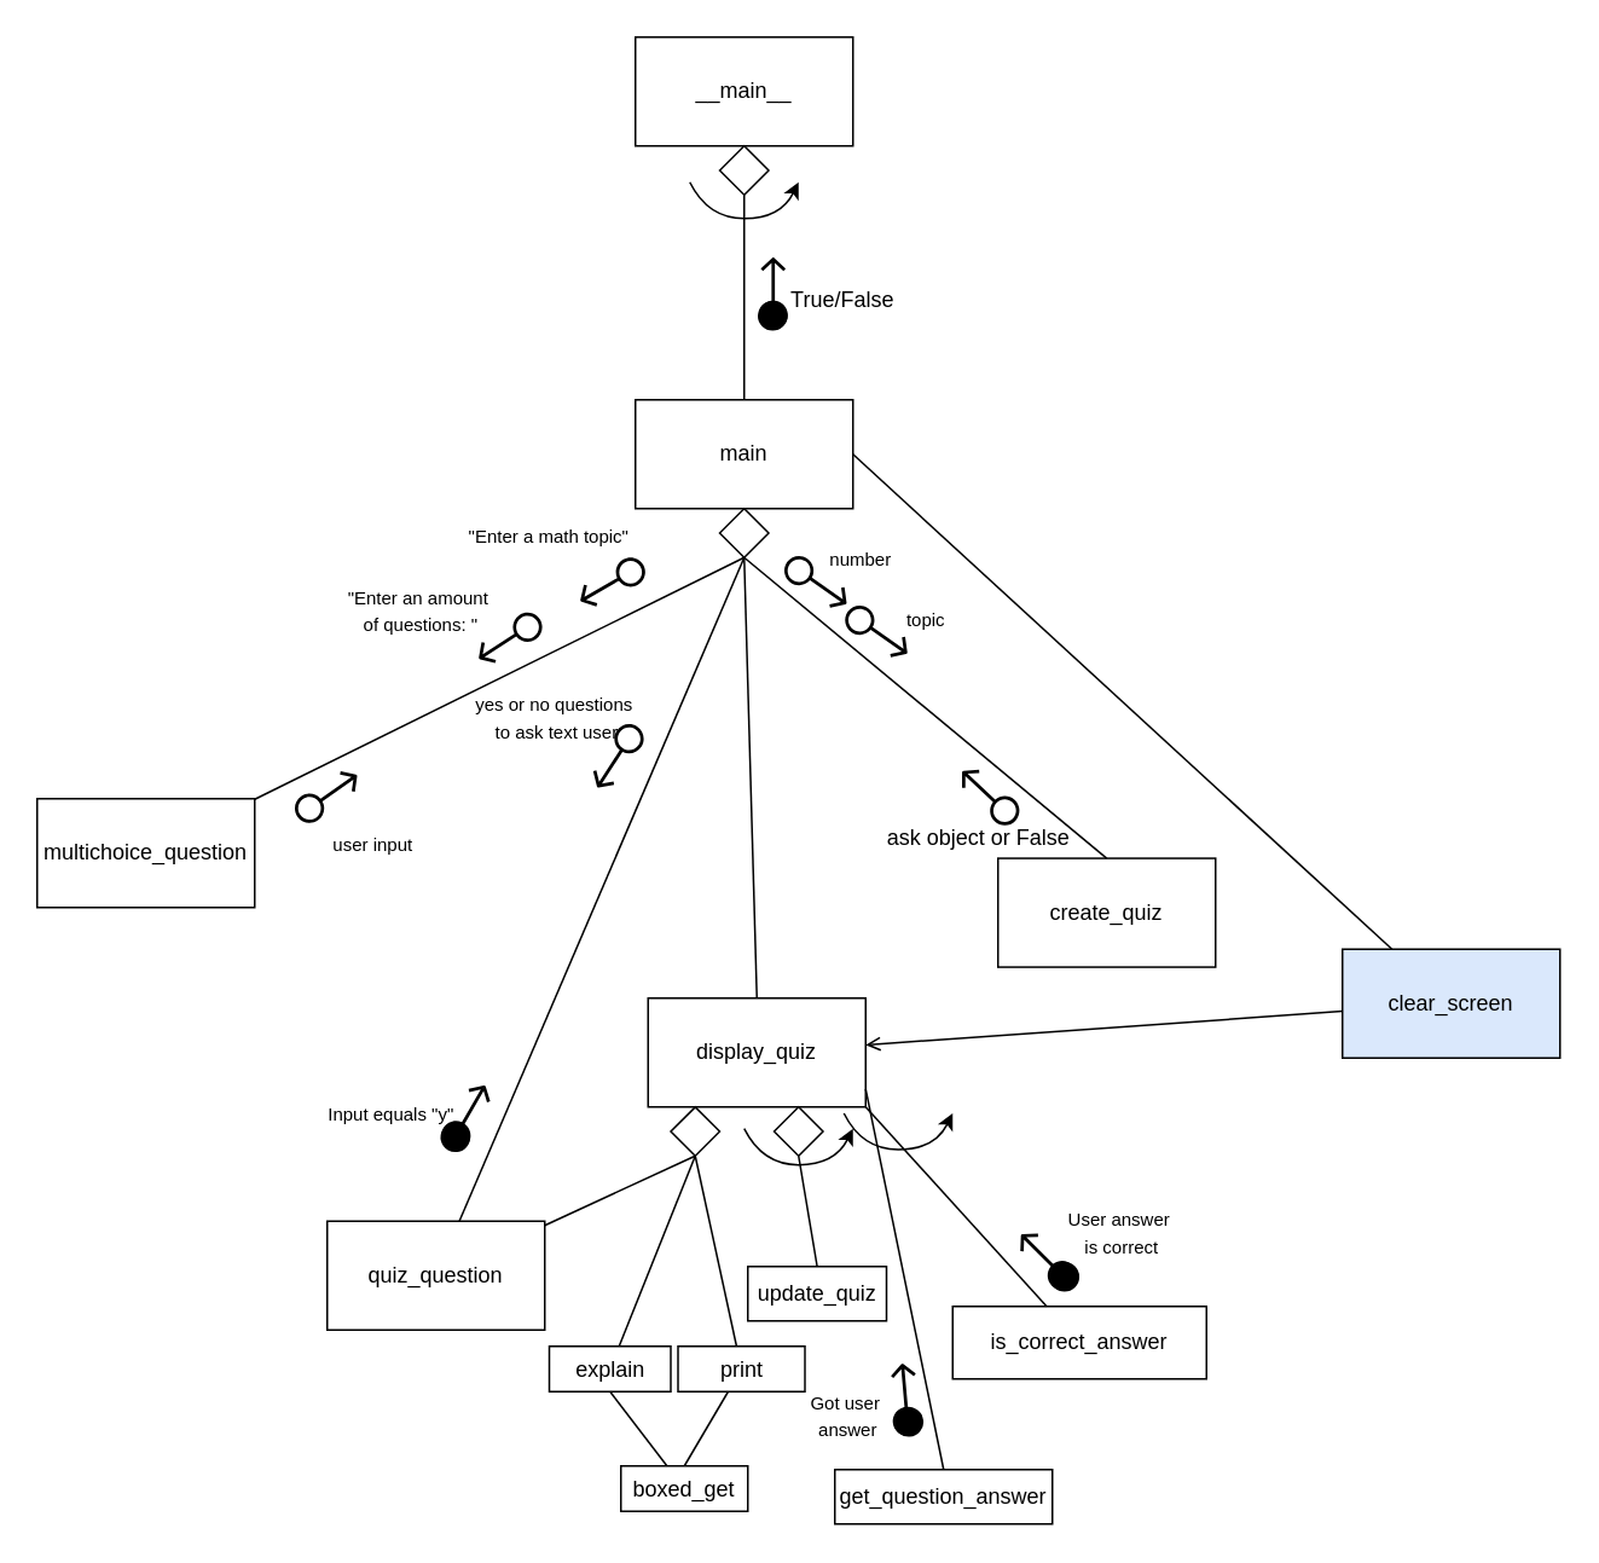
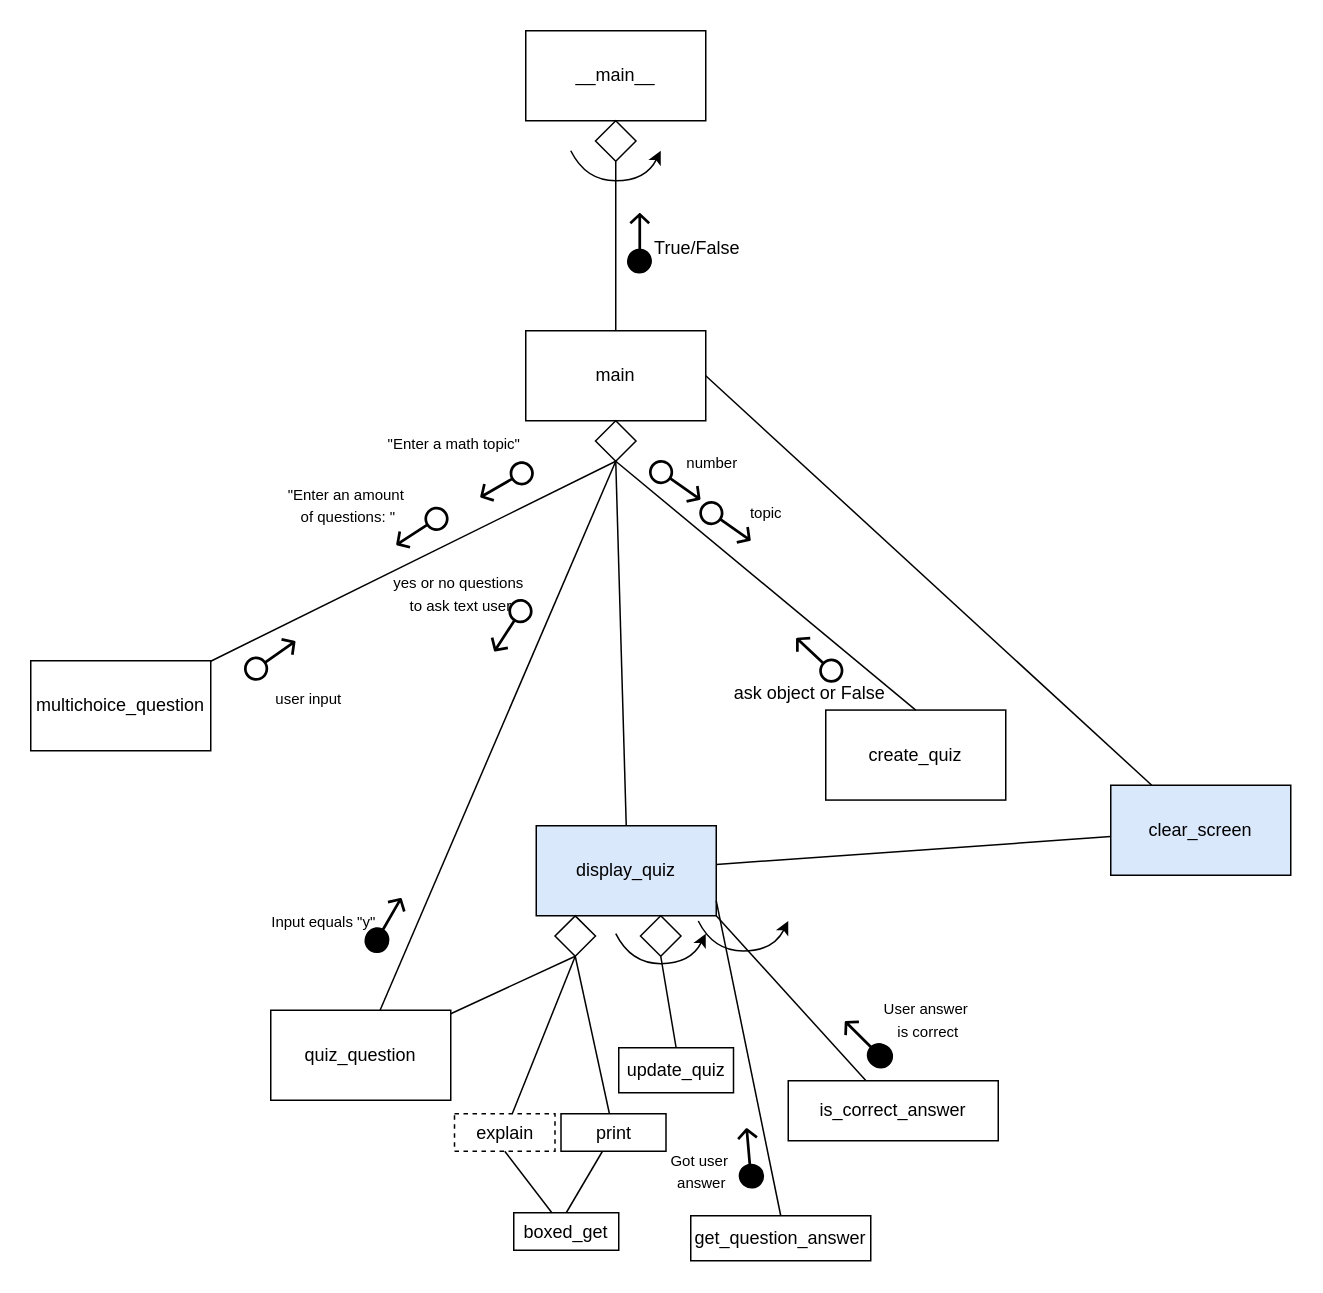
- <mxCell id="53" value="" style="endArrow=open;html=1;" edge="1" parent="1" source="49" target="11"><mxGeometry width="50" height="50" relative="1" as="geometry"><mxPoint x="148.511" y="866" as="sourcePoint" /><mxPoint x="342" y="583" as="targetPoint" /></mxGeometry></mxCell>
+ <mxCell id="53" value="" style="endArrow=none;html=1;" edge="1" parent="1" source="49" target="11"><mxGeometry width="50" height="50" relative="1" as="geometry"><mxPoint x="148.511" y="866" as="sourcePoint" /><mxPoint x="342" y="583" as="targetPoint" /></mxGeometry></mxCell>
- <mxCell id="11" value="display_quiz" style="rounded=0;whiteSpace=wrap;html=1;" vertex="1" parent="1"><mxGeometry x="357" y="550" width="120" height="60" as="geometry" /></mxCell>
+ <mxCell id="11" value="display_quiz" style="rounded=0;whiteSpace=wrap;html=1;fillColor=#dae8fc;" vertex="1" parent="1"><mxGeometry x="357" y="550" width="120" height="60" as="geometry" /></mxCell>
- <mxCell id="36" value="explain" style="whiteSpace=wrap;html=1;" vertex="1" parent="1"><mxGeometry x="302.5" y="742" width="67" height="25" as="geometry" /></mxCell>
+ <mxCell id="36" value="explain" style="whiteSpace=wrap;html=1;dashed=1;" vertex="1" parent="1"><mxGeometry x="302.5" y="742" width="67" height="25" as="geometry" /></mxCell>
